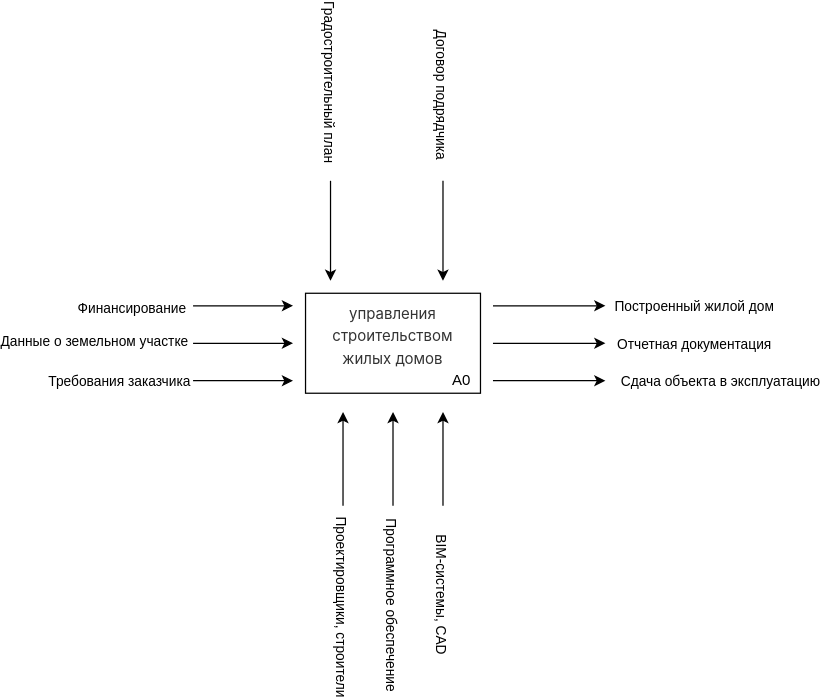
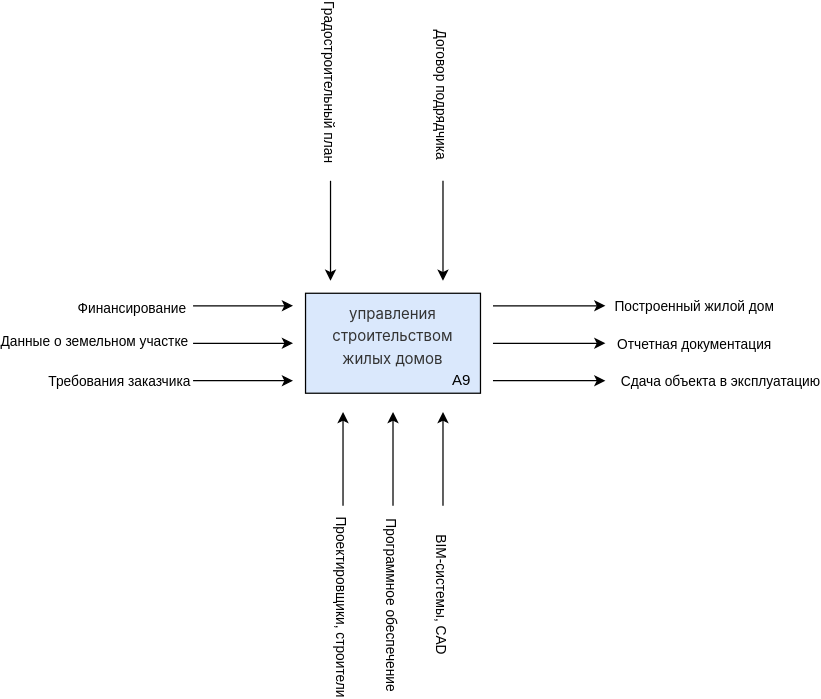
- <mxCell id="2" value="&lt;h3 style=&quot;font-size: calc(var(--ds-md-zoom)*16px); line-height: 1.5; font-family: DeepSeek-CJK-patch, Inter, system-ui, -apple-system, BlinkMacSystemFont, &amp;quot;Segoe UI&amp;quot;, Roboto, &amp;quot;Noto Sans&amp;quot;, Ubuntu, Cantarell, &amp;quot;Helvetica Neue&amp;quot;, Oxygen, &amp;quot;Open Sans&amp;quot;, sans-serif; margin-top: 0px !important;&quot;&gt;&lt;font style=&quot;color: rgb(51, 51, 51); font-weight: normal;&quot;&gt;управления строительством жилых домов&lt;/font&gt;&lt;/h3&gt;" style="rounded=0;whiteSpace=wrap;html=1;align=center;" parent="1" vertex="1"><mxGeometry x="110" y="110" width="140" height="80" as="geometry" /></mxCell>
+ <mxCell id="2" value="&lt;h3 style=&quot;font-size: calc(var(--ds-md-zoom)*16px); line-height: 1.5; font-family: DeepSeek-CJK-patch, Inter, system-ui, -apple-system, BlinkMacSystemFont, &amp;quot;Segoe UI&amp;quot;, Roboto, &amp;quot;Noto Sans&amp;quot;, Ubuntu, Cantarell, &amp;quot;Helvetica Neue&amp;quot;, Oxygen, &amp;quot;Open Sans&amp;quot;, sans-serif; margin-top: 0px !important;&quot;&gt;&lt;font style=&quot;color: rgb(51, 51, 51); font-weight: normal;&quot;&gt;управления строительством жилых домов&lt;/font&gt;&lt;/h3&gt;" style="rounded=0;whiteSpace=wrap;html=1;align=center;fillColor=#dae8fc;" parent="1" vertex="1"><mxGeometry x="110" y="110" width="140" height="80" as="geometry" /></mxCell>
- <mxCell id="3" value="A0" style="text;html=1;align=center;verticalAlign=middle;whiteSpace=wrap;rounded=0;" parent="1" vertex="1"><mxGeometry x="220" y="170" width="30" height="20" as="geometry" /></mxCell>
+ <mxCell id="3" value="A9" style="text;html=1;align=center;verticalAlign=middle;whiteSpace=wrap;rounded=0;" parent="1" vertex="1"><mxGeometry x="220" y="170" width="30" height="20" as="geometry" /></mxCell>
